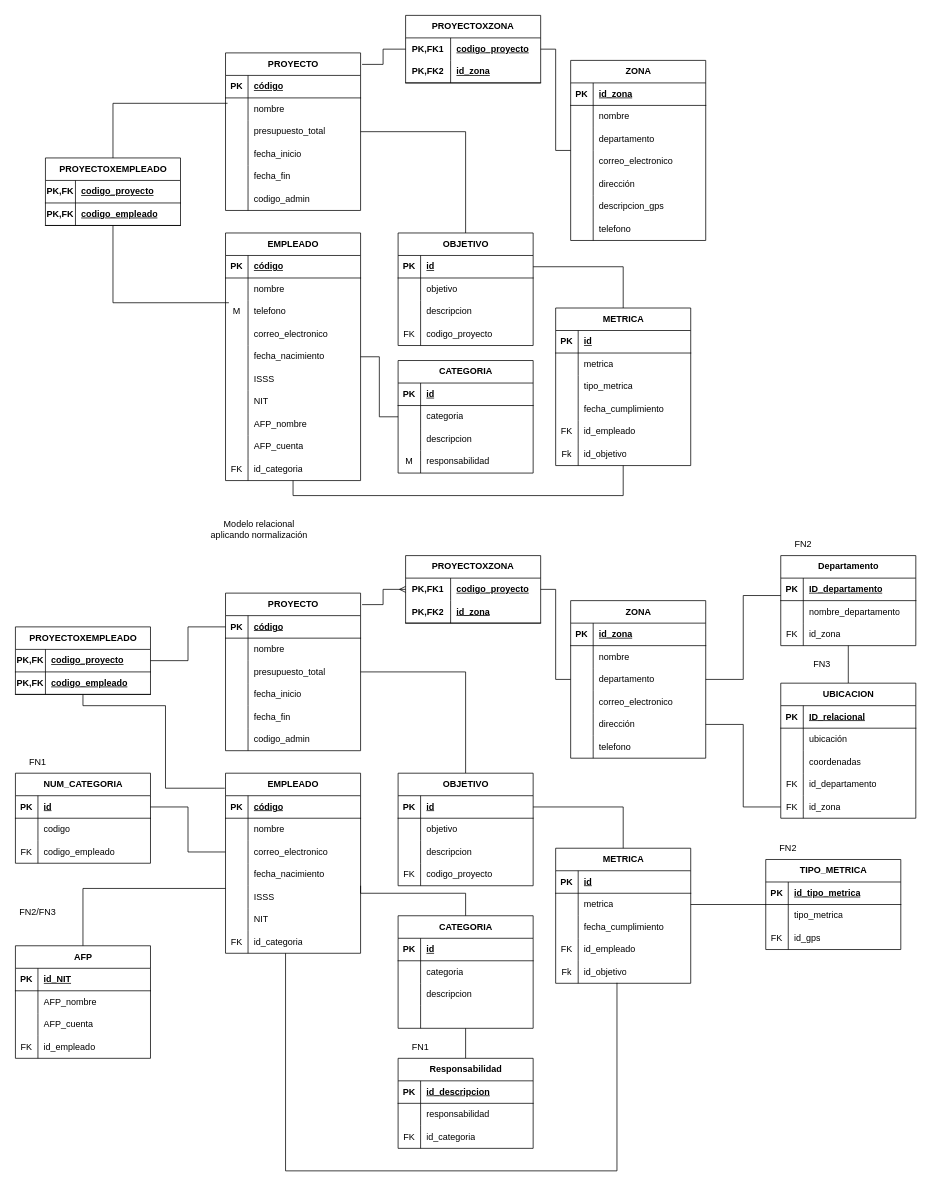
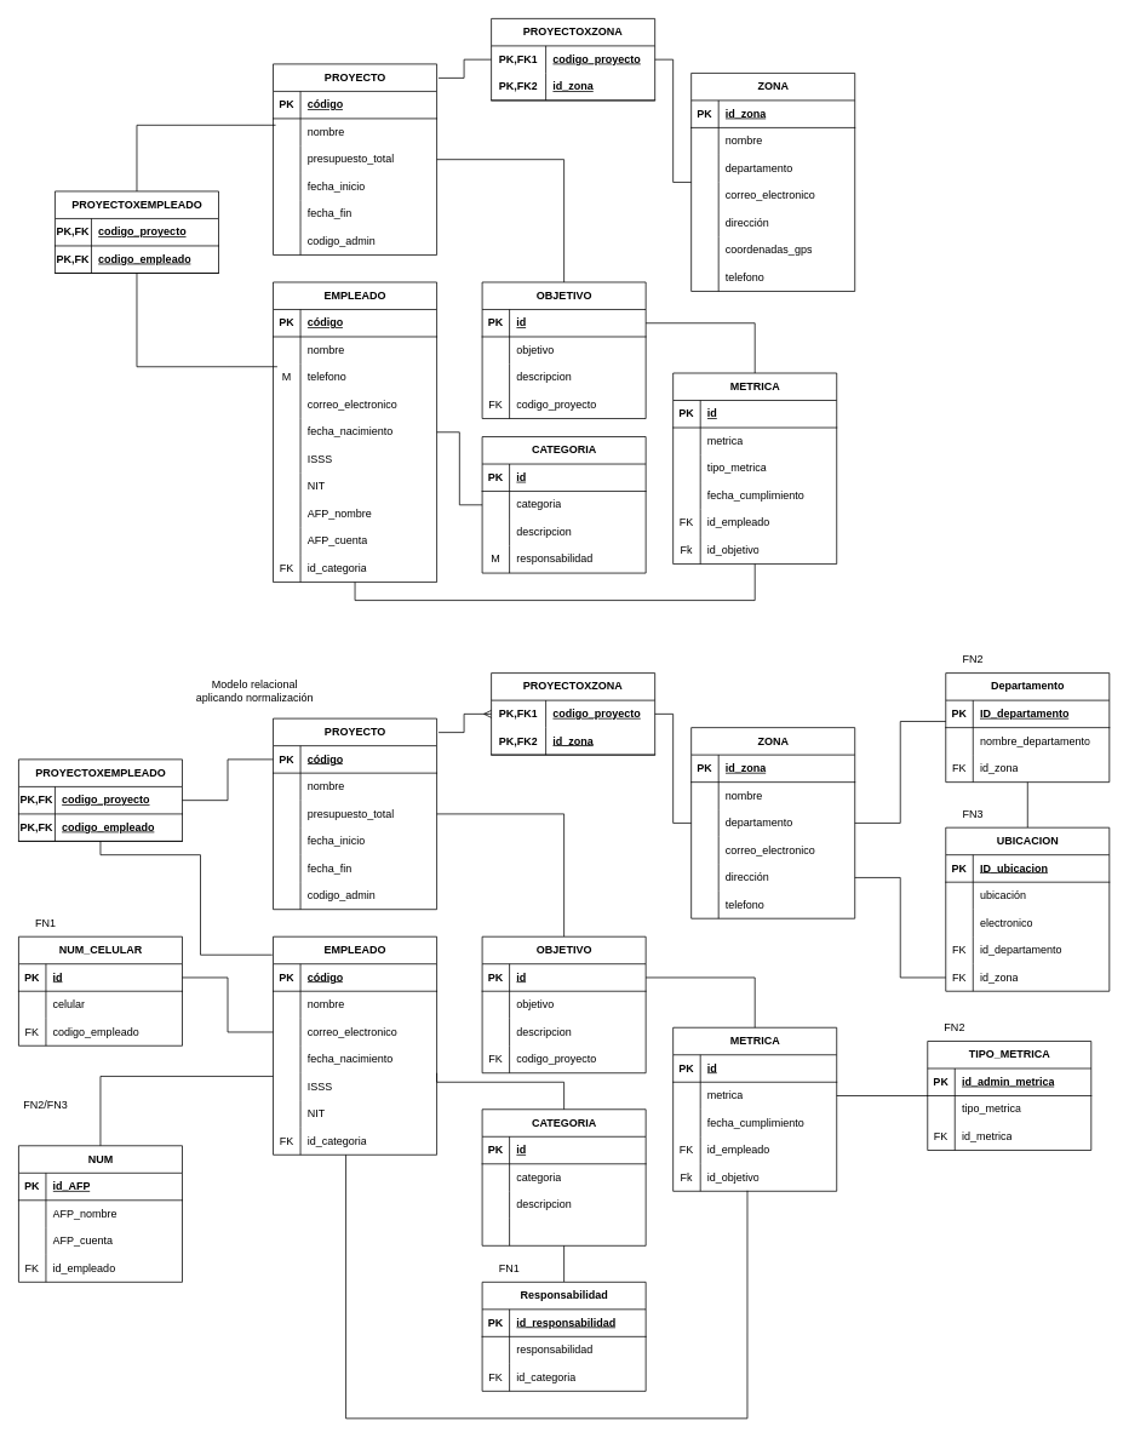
- <mxCell id="48" value="descripcion_gps" style="shape=partialRectangle;connectable=0;fillColor=none;top=0;left=0;bottom=0;right=0;align=left;spacingLeft=6;overflow=hidden;whiteSpace=wrap;html=1;" vertex="1" parent="46"><mxGeometry x="30" width="150" height="30" as="geometry"><mxRectangle width="150" height="30" as="alternateBounds" /></mxGeometry></mxCell>
+ <mxCell id="48" value="coordenadas_gps" style="shape=partialRectangle;connectable=0;fillColor=none;top=0;left=0;bottom=0;right=0;align=left;spacingLeft=6;overflow=hidden;whiteSpace=wrap;html=1;" vertex="1" parent="46"><mxGeometry x="30" width="150" height="30" as="geometry"><mxRectangle width="150" height="30" as="alternateBounds" /></mxGeometry></mxCell>
- <mxCell id="132" value="Modelo relacional aplicando normalización" style="text;html=1;align=center;verticalAlign=middle;whiteSpace=wrap;rounded=0;" vertex="1" parent="1"><mxGeometry x="270" y="690" width="150" height="30" as="geometry" /></mxCell>
+ <mxCell id="132" value="Modelo relacional aplicando normalización" style="text;html=1;align=center;verticalAlign=middle;whiteSpace=wrap;rounded=0;" vertex="1" parent="1"><mxGeometry x="205" y="745" width="150" height="30" as="geometry" /></mxCell>
- <mxCell id="336" value="FN3" style="text;html=1;align=center;verticalAlign=middle;whiteSpace=wrap;rounded=0;" vertex="1" parent="1"><mxGeometry x="1065" y="870" width="60" height="30" as="geometry" /></mxCell>
+ <mxCell id="336" value="FN3" style="text;html=1;align=center;verticalAlign=middle;whiteSpace=wrap;rounded=0;" vertex="1" parent="1"><mxGeometry x="1040" y="880" width="60" height="30" as="geometry" /></mxCell>
- <mxCell id="322" value="ID_relacional" style="shape=partialRectangle;connectable=0;fillColor=none;top=0;left=0;bottom=0;right=0;align=left;spacingLeft=6;fontStyle=5;overflow=hidden;whiteSpace=wrap;html=1;" vertex="1" parent="320"><mxGeometry x="30" width="150" height="30" as="geometry"><mxRectangle width="150" height="30" as="alternateBounds" /></mxGeometry></mxCell>
+ <mxCell id="322" value="ID_ubicacion" style="shape=partialRectangle;connectable=0;fillColor=none;top=0;left=0;bottom=0;right=0;align=left;spacingLeft=6;fontStyle=5;overflow=hidden;whiteSpace=wrap;html=1;" vertex="1" parent="320"><mxGeometry x="30" width="150" height="30" as="geometry"><mxRectangle width="150" height="30" as="alternateBounds" /></mxGeometry></mxCell>
- <mxCell id="328" value="coordenadas" style="shape=partialRectangle;connectable=0;fillColor=none;top=0;left=0;bottom=0;right=0;align=left;spacingLeft=6;overflow=hidden;whiteSpace=wrap;html=1;" vertex="1" parent="326"><mxGeometry x="30" width="150" height="30" as="geometry"><mxRectangle width="150" height="30" as="alternateBounds" /></mxGeometry></mxCell>
+ <mxCell id="328" value="electronico" style="shape=partialRectangle;connectable=0;fillColor=none;top=0;left=0;bottom=0;right=0;align=left;spacingLeft=6;overflow=hidden;whiteSpace=wrap;html=1;" vertex="1" parent="326"><mxGeometry x="30" width="150" height="30" as="geometry"><mxRectangle width="150" height="30" as="alternateBounds" /></mxGeometry></mxCell>
- <mxCell id="248" value="NUM_CATEGORIA" style="shape=table;startSize=30;container=1;collapsible=1;childLayout=tableLayout;fixedRows=1;rowLines=0;fontStyle=1;align=center;resizeLast=1;html=1;" vertex="1" parent="1"><mxGeometry x="20" y="1030" width="180" height="120" as="geometry" /></mxCell>
+ <mxCell id="248" value="NUM_CELULAR" style="shape=table;startSize=30;container=1;collapsible=1;childLayout=tableLayout;fixedRows=1;rowLines=0;fontStyle=1;align=center;resizeLast=1;html=1;" vertex="1" parent="1"><mxGeometry x="20" y="1030" width="180" height="120" as="geometry" /></mxCell>
- <mxCell id="254" value="codigo" style="shape=partialRectangle;connectable=0;fillColor=none;top=0;left=0;bottom=0;right=0;align=left;spacingLeft=6;overflow=hidden;whiteSpace=wrap;html=1;" vertex="1" parent="252"><mxGeometry x="30" width="150" height="30" as="geometry"><mxRectangle width="150" height="30" as="alternateBounds" /></mxGeometry></mxCell>
+ <mxCell id="254" value="celular" style="shape=partialRectangle;connectable=0;fillColor=none;top=0;left=0;bottom=0;right=0;align=left;spacingLeft=6;overflow=hidden;whiteSpace=wrap;html=1;" vertex="1" parent="252"><mxGeometry x="30" width="150" height="30" as="geometry"><mxRectangle width="150" height="30" as="alternateBounds" /></mxGeometry></mxCell>
- <mxCell id="274" value="id_tipo_metrica" style="shape=partialRectangle;connectable=0;fillColor=none;top=0;left=0;bottom=0;right=0;align=left;spacingLeft=6;fontStyle=5;overflow=hidden;whiteSpace=wrap;html=1;" vertex="1" parent="272"><mxGeometry x="30" width="150" height="30" as="geometry"><mxRectangle width="150" height="30" as="alternateBounds" /></mxGeometry></mxCell>
+ <mxCell id="274" value="id_admin_metrica" style="shape=partialRectangle;connectable=0;fillColor=none;top=0;left=0;bottom=0;right=0;align=left;spacingLeft=6;fontStyle=5;overflow=hidden;whiteSpace=wrap;html=1;" vertex="1" parent="272"><mxGeometry x="30" width="150" height="30" as="geometry"><mxRectangle width="150" height="30" as="alternateBounds" /></mxGeometry></mxCell>
- <mxCell id="280" value="id_gps" style="shape=partialRectangle;connectable=0;fillColor=none;top=0;left=0;bottom=0;right=0;align=left;spacingLeft=6;overflow=hidden;whiteSpace=wrap;html=1;" vertex="1" parent="278"><mxGeometry x="30" width="150" height="30" as="geometry"><mxRectangle width="150" height="30" as="alternateBounds" /></mxGeometry></mxCell>
+ <mxCell id="280" value="id_metrica" style="shape=partialRectangle;connectable=0;fillColor=none;top=0;left=0;bottom=0;right=0;align=left;spacingLeft=6;overflow=hidden;whiteSpace=wrap;html=1;" vertex="1" parent="278"><mxGeometry x="30" width="150" height="30" as="geometry"><mxRectangle width="150" height="30" as="alternateBounds" /></mxGeometry></mxCell>
- <mxCell id="281" value="AFP" style="shape=table;startSize=30;container=1;collapsible=1;childLayout=tableLayout;fixedRows=1;rowLines=0;fontStyle=1;align=center;resizeLast=1;html=1;" vertex="1" parent="1"><mxGeometry x="20" y="1260" width="180" height="150" as="geometry" /></mxCell>
+ <mxCell id="281" value="NUM" style="shape=table;startSize=30;container=1;collapsible=1;childLayout=tableLayout;fixedRows=1;rowLines=0;fontStyle=1;align=center;resizeLast=1;html=1;" vertex="1" parent="1"><mxGeometry x="20" y="1260" width="180" height="150" as="geometry" /></mxCell>
- <mxCell id="284" value="id_NIT" style="shape=partialRectangle;connectable=0;fillColor=none;top=0;left=0;bottom=0;right=0;align=left;spacingLeft=6;fontStyle=5;overflow=hidden;whiteSpace=wrap;html=1;" vertex="1" parent="282"><mxGeometry x="30" width="150" height="30" as="geometry"><mxRectangle width="150" height="30" as="alternateBounds" /></mxGeometry></mxCell>
+ <mxCell id="284" value="id_AFP" style="shape=partialRectangle;connectable=0;fillColor=none;top=0;left=0;bottom=0;right=0;align=left;spacingLeft=6;fontStyle=5;overflow=hidden;whiteSpace=wrap;html=1;" vertex="1" parent="282"><mxGeometry x="30" width="150" height="30" as="geometry"><mxRectangle width="150" height="30" as="alternateBounds" /></mxGeometry></mxCell>
- <mxCell id="263" value="id_descripcion" style="shape=partialRectangle;connectable=0;fillColor=none;top=0;left=0;bottom=0;right=0;align=left;spacingLeft=6;fontStyle=5;overflow=hidden;whiteSpace=wrap;html=1;" vertex="1" parent="261"><mxGeometry x="30" width="150" height="30" as="geometry"><mxRectangle width="150" height="30" as="alternateBounds" /></mxGeometry></mxCell>
+ <mxCell id="263" value="id_responsabilidad" style="shape=partialRectangle;connectable=0;fillColor=none;top=0;left=0;bottom=0;right=0;align=left;spacingLeft=6;fontStyle=5;overflow=hidden;whiteSpace=wrap;html=1;" vertex="1" parent="261"><mxGeometry x="30" width="150" height="30" as="geometry"><mxRectangle width="150" height="30" as="alternateBounds" /></mxGeometry></mxCell>
